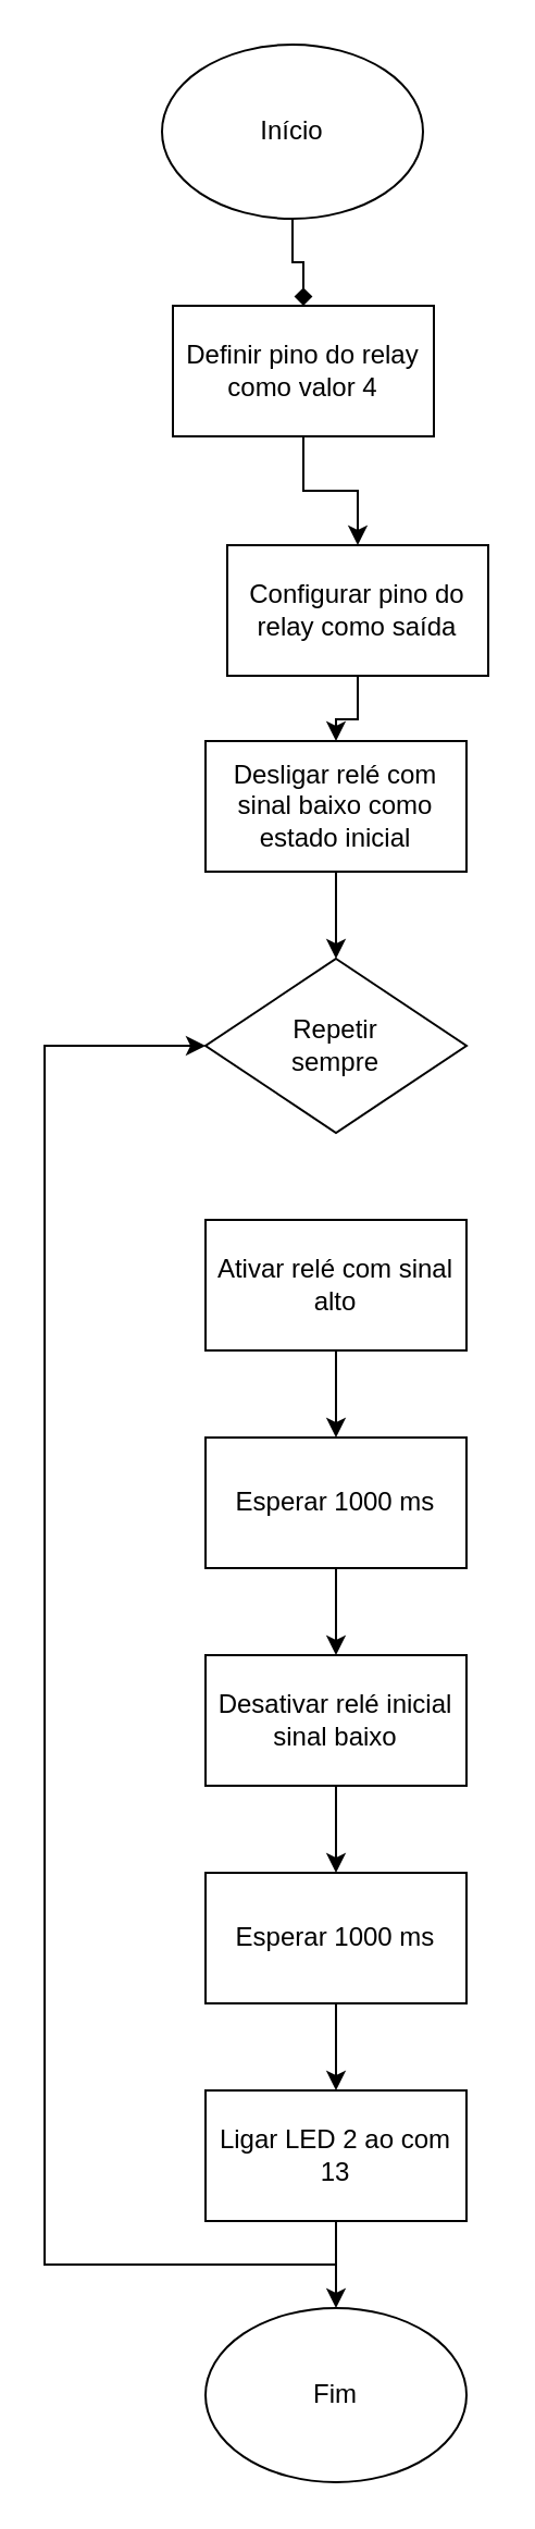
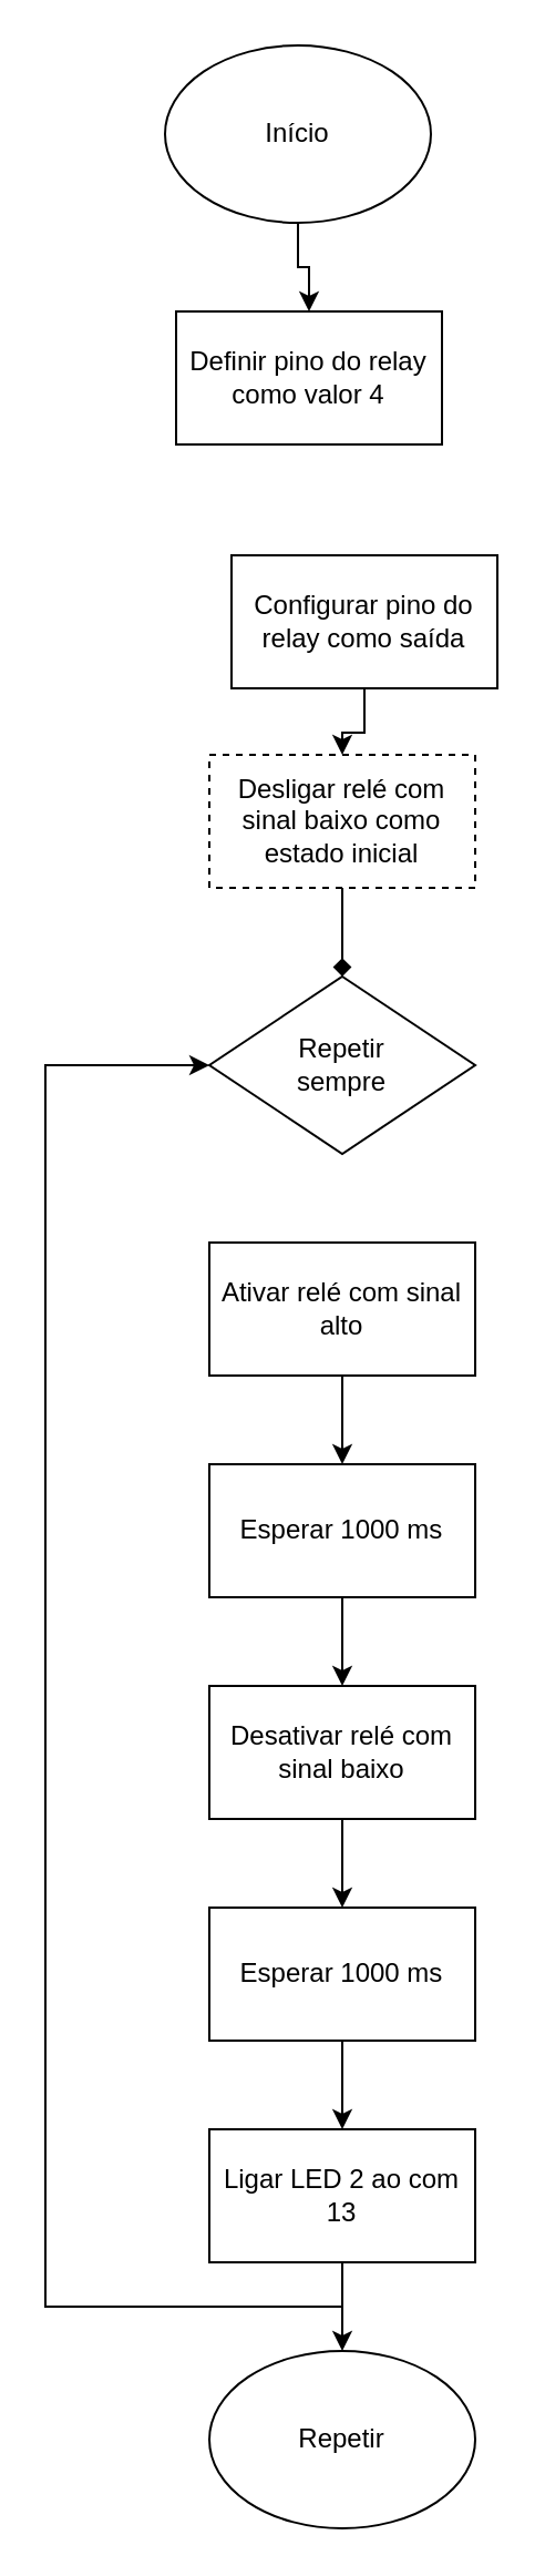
- <mxCell id="2" style="edgeStyle=orthogonalEdgeStyle;rounded=0;orthogonalLoop=1;jettySize=auto;html=1;entryX=0.5;entryY=0;entryDx=0;entryDy=0;endArrow=diamond;" parent="1" source="3" target="5" edge="1"><mxGeometry relative="1" as="geometry" /></mxCell>
+ <mxCell id="2" style="edgeStyle=orthogonalEdgeStyle;rounded=0;orthogonalLoop=1;jettySize=auto;html=1;entryX=0.5;entryY=0;entryDx=0;entryDy=0;" parent="1" source="3" target="5" edge="1"><mxGeometry relative="1" as="geometry" /></mxCell>
- <mxCell id="4" style="edgeStyle=orthogonalEdgeStyle;rounded=0;orthogonalLoop=1;jettySize=auto;html=1;entryX=0.5;entryY=0;entryDx=0;entryDy=0;" parent="1" source="5" target="7" edge="1"><mxGeometry relative="1" as="geometry" /></mxCell>
- <mxCell id="9" value="Desligar relé com sinal baixo como estado inicial" style="rounded=0;whiteSpace=wrap;html=1;" parent="1" vertex="1"><mxGeometry x="94" y="340" width="120" height="60" as="geometry" /></mxCell>
+ <mxCell id="9" value="Desligar relé com sinal baixo como estado inicial" style="rounded=0;whiteSpace=wrap;html=1;dashed=1;" parent="1" vertex="1"><mxGeometry x="94" y="340" width="120" height="60" as="geometry" /></mxCell>
- <mxCell id="8" style="edgeStyle=orthogonalEdgeStyle;rounded=0;orthogonalLoop=1;jettySize=auto;html=1;entryX=0.5;entryY=0;entryDx=0;entryDy=0;" parent="1" source="9" target="10" edge="1"><mxGeometry relative="1" as="geometry"><mxPoint x="154" y="440" as="targetPoint" /></mxGeometry></mxCell>
+ <mxCell id="8" style="edgeStyle=orthogonalEdgeStyle;rounded=0;orthogonalLoop=1;jettySize=auto;html=1;entryX=0.5;entryY=0;entryDx=0;entryDy=0;endArrow=diamond;" parent="1" source="9" target="10" edge="1"><mxGeometry relative="1" as="geometry"><mxPoint x="154" y="440" as="targetPoint" /></mxGeometry></mxCell>
- <mxCell id="16" value="&lt;div&gt;Desativar relé inicial sinal baixo&lt;/div&gt;" style="rounded=0;whiteSpace=wrap;html=1;" parent="1" vertex="1"><mxGeometry x="94" y="760" width="120" height="60" as="geometry" /></mxCell>
+ <mxCell id="16" value="&lt;div&gt;Desativar relé com sinal baixo&lt;/div&gt;" style="rounded=0;whiteSpace=wrap;html=1;" parent="1" vertex="1"><mxGeometry x="94" y="760" width="120" height="60" as="geometry" /></mxCell>
- <mxCell id="22" value="Fim" style="ellipse;whiteSpace=wrap;html=1;" parent="1" vertex="1"><mxGeometry x="94" y="1060" width="120" height="80" as="geometry" /></mxCell>
+ <mxCell id="22" value="Repetir" style="ellipse;whiteSpace=wrap;html=1;" parent="1" vertex="1"><mxGeometry x="94" y="1060" width="120" height="80" as="geometry" /></mxCell>
